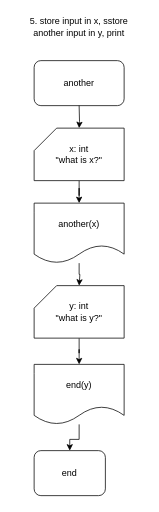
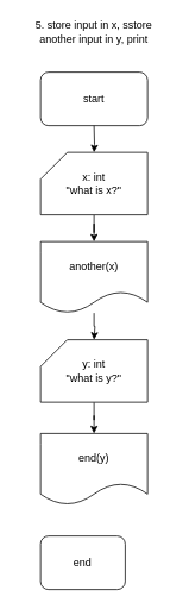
- <mxCell id="3" value="another" style="rounded=1;whiteSpace=wrap;html=1;" parent="1" vertex="1"><mxGeometry x="45" y="80" width="120" height="60" as="geometry" /></mxCell>
+ <mxCell id="3" value="start" style="rounded=1;whiteSpace=wrap;html=1;" parent="1" vertex="1"><mxGeometry x="45" y="80" width="120" height="60" as="geometry" /></mxCell>
- <mxCell id="5" value="" style="edgeStyle=orthogonalEdgeStyle;rounded=0;orthogonalLoop=1;jettySize=auto;html=1;" edge="1" parent="1" source="6" target="2"><mxGeometry relative="1" as="geometry" /></mxCell>
